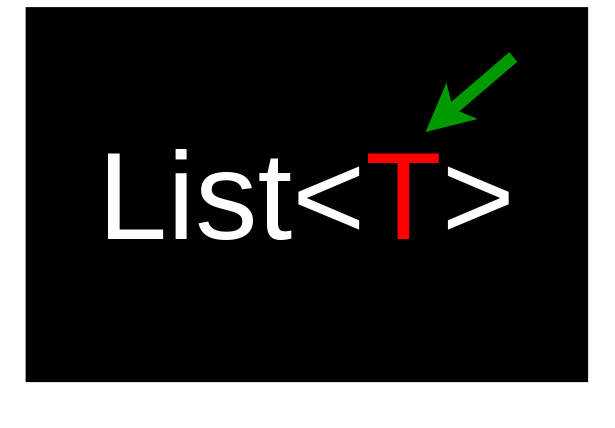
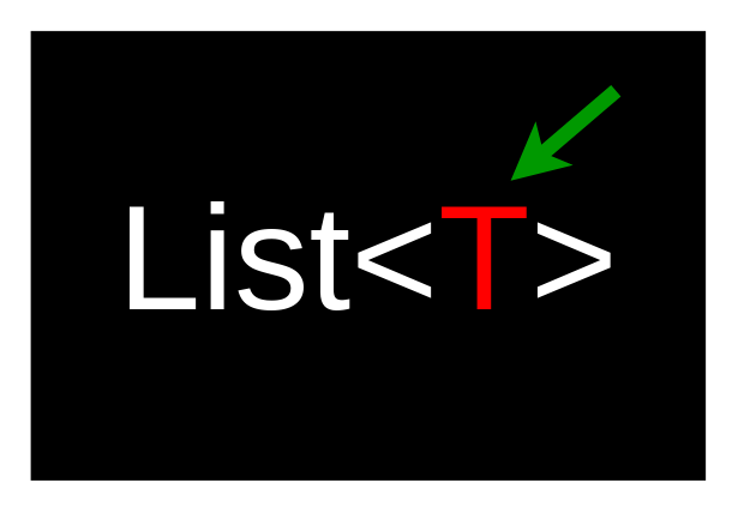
- <mxCell id="2" value="&lt;font style=&quot;font-size: 100px;&quot;&gt;List&amp;lt;&lt;font color=&quot;#ff0000&quot; style=&quot;font-size: 100px;&quot;&gt;T&lt;/font&gt;&amp;gt;&lt;/font&gt;" style="text;html=1;strokeColor=none;fillColor=#000000;align=center;verticalAlign=middle;whiteSpace=wrap;rounded=0;fontColor=#FFFFFF;fontSize=100;" vertex="1" parent="1"><mxGeometry x="20" y="5" width="450" height="300" as="geometry" /></mxCell>
+ <mxCell id="2" value="&lt;font style=&quot;font-size: 100px;&quot;&gt;List&amp;lt;&lt;font color=&quot;#ff0000&quot; style=&quot;font-size: 100px;&quot;&gt;T&lt;/font&gt;&amp;gt;&lt;/font&gt;" style="text;html=1;strokeColor=none;fillColor=#000000;align=center;verticalAlign=middle;whiteSpace=wrap;rounded=0;fontColor=#FFFFFF;fontSize=100;" vertex="1" parent="1"><mxGeometry x="20" y="20" width="450" height="300" as="geometry" /></mxCell>
